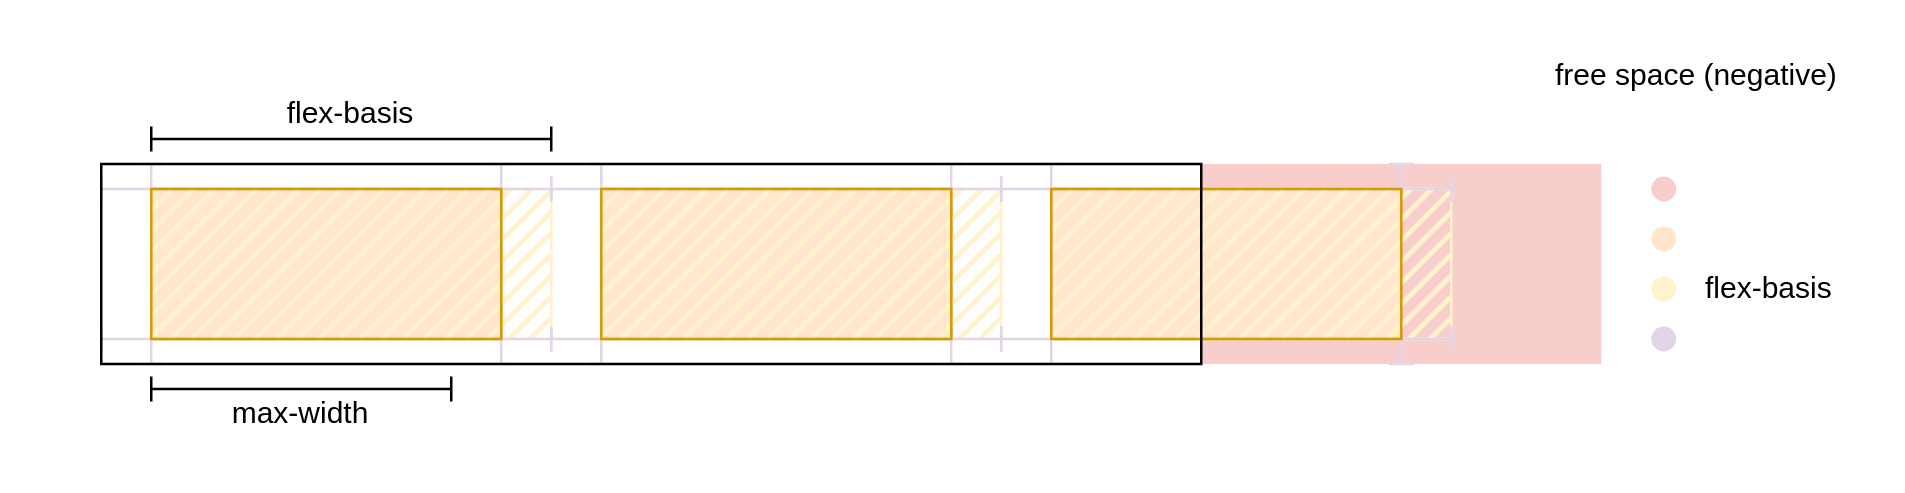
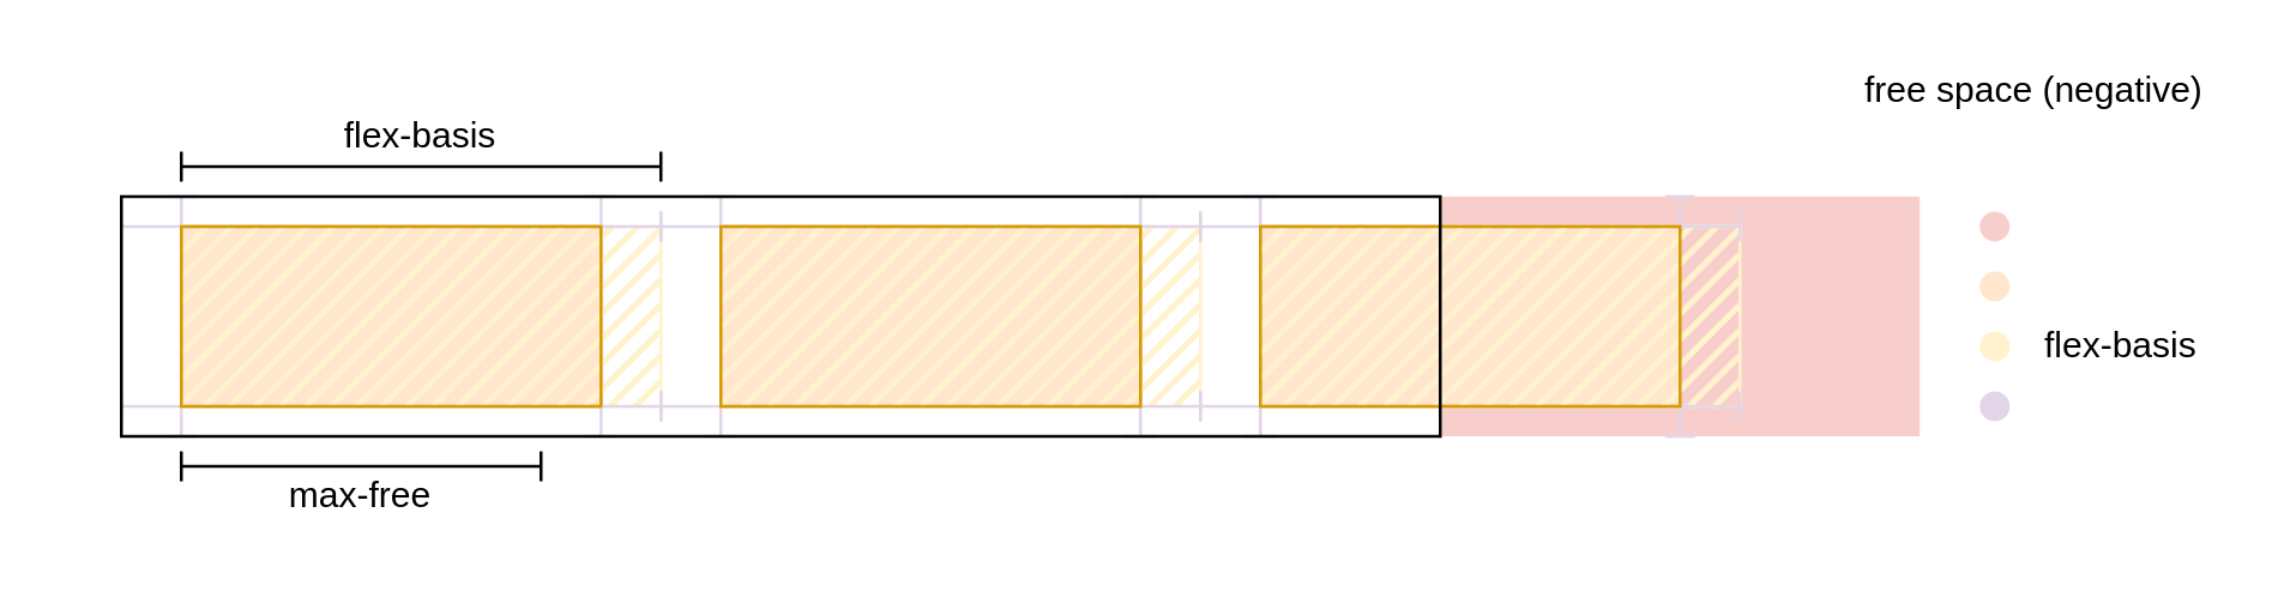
- <mxCell id="15" value="max-width" style="text;html=1;strokeColor=none;fillColor=none;align=center;verticalAlign=middle;whiteSpace=wrap;rounded=0;" vertex="1" parent="1"><mxGeometry x="90" y="155" width="60" height="20" as="geometry" /></mxCell>
+ <mxCell id="15" value="max-free" style="text;html=1;strokeColor=none;fillColor=none;align=center;verticalAlign=middle;whiteSpace=wrap;rounded=0;" vertex="1" parent="1"><mxGeometry x="90" y="155" width="60" height="20" as="geometry" /></mxCell>
